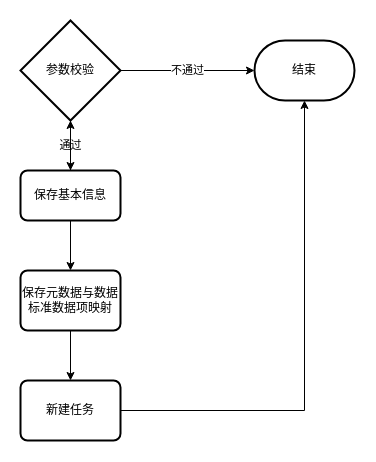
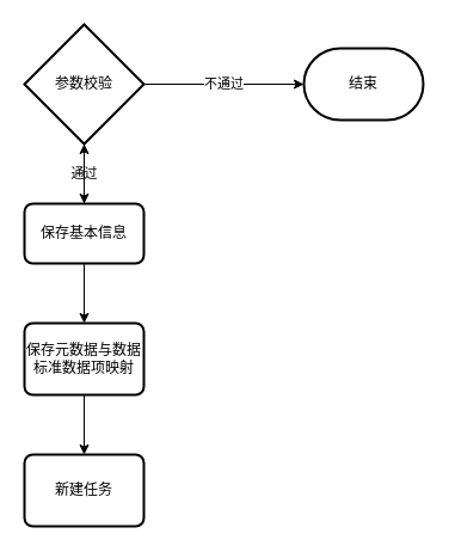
- <mxCell id="11" style="edgeStyle=orthogonalEdgeStyle;rounded=0;orthogonalLoop=1;jettySize=auto;html=1;" edge="1" parent="1" source="12" target="5"><mxGeometry relative="1" as="geometry" /></mxCell>
